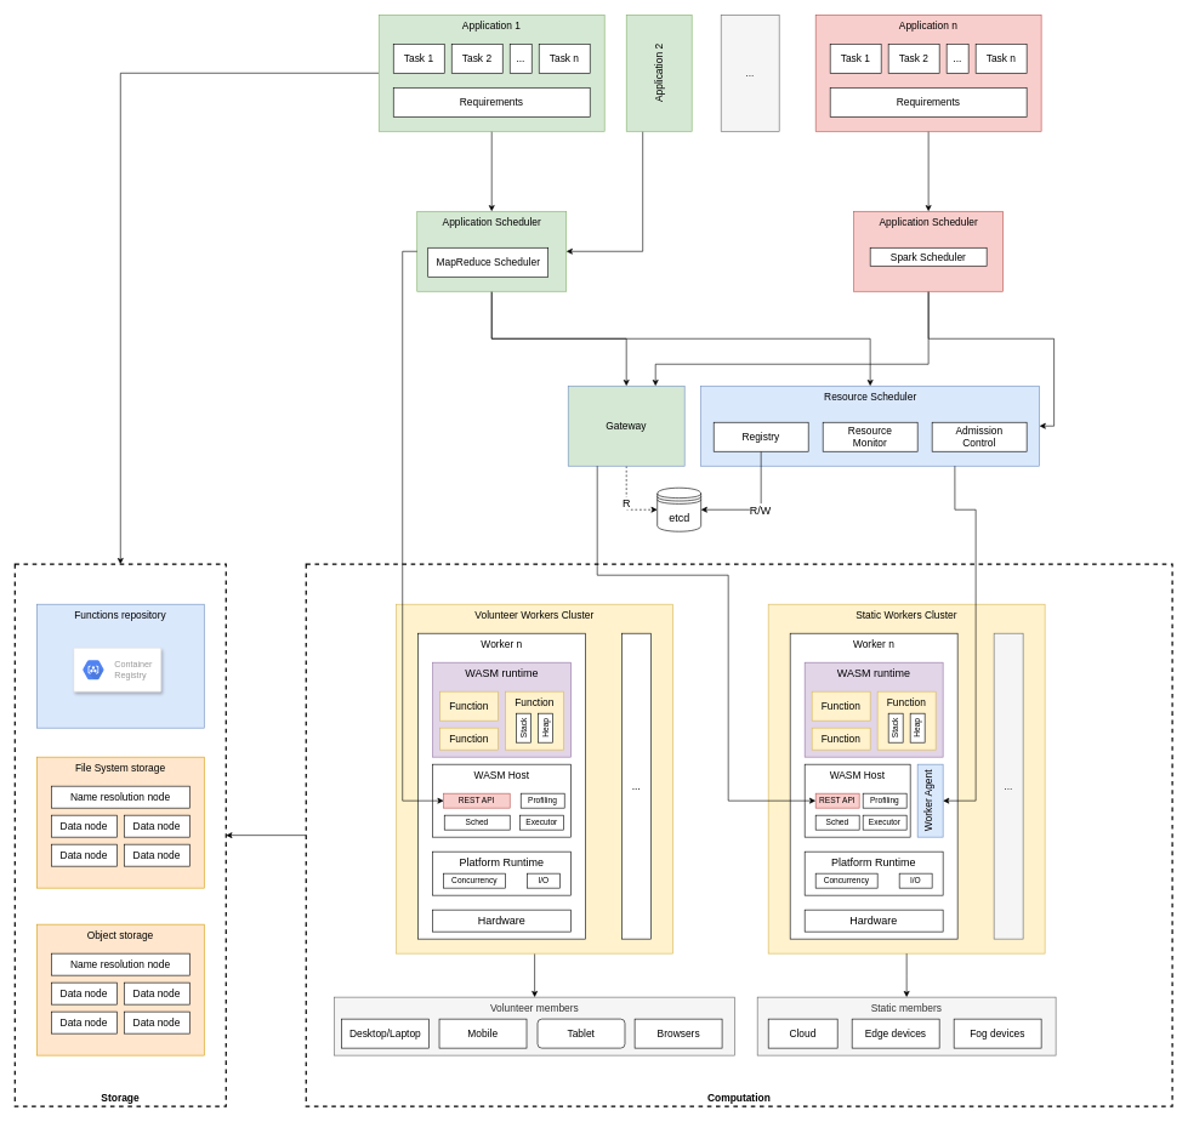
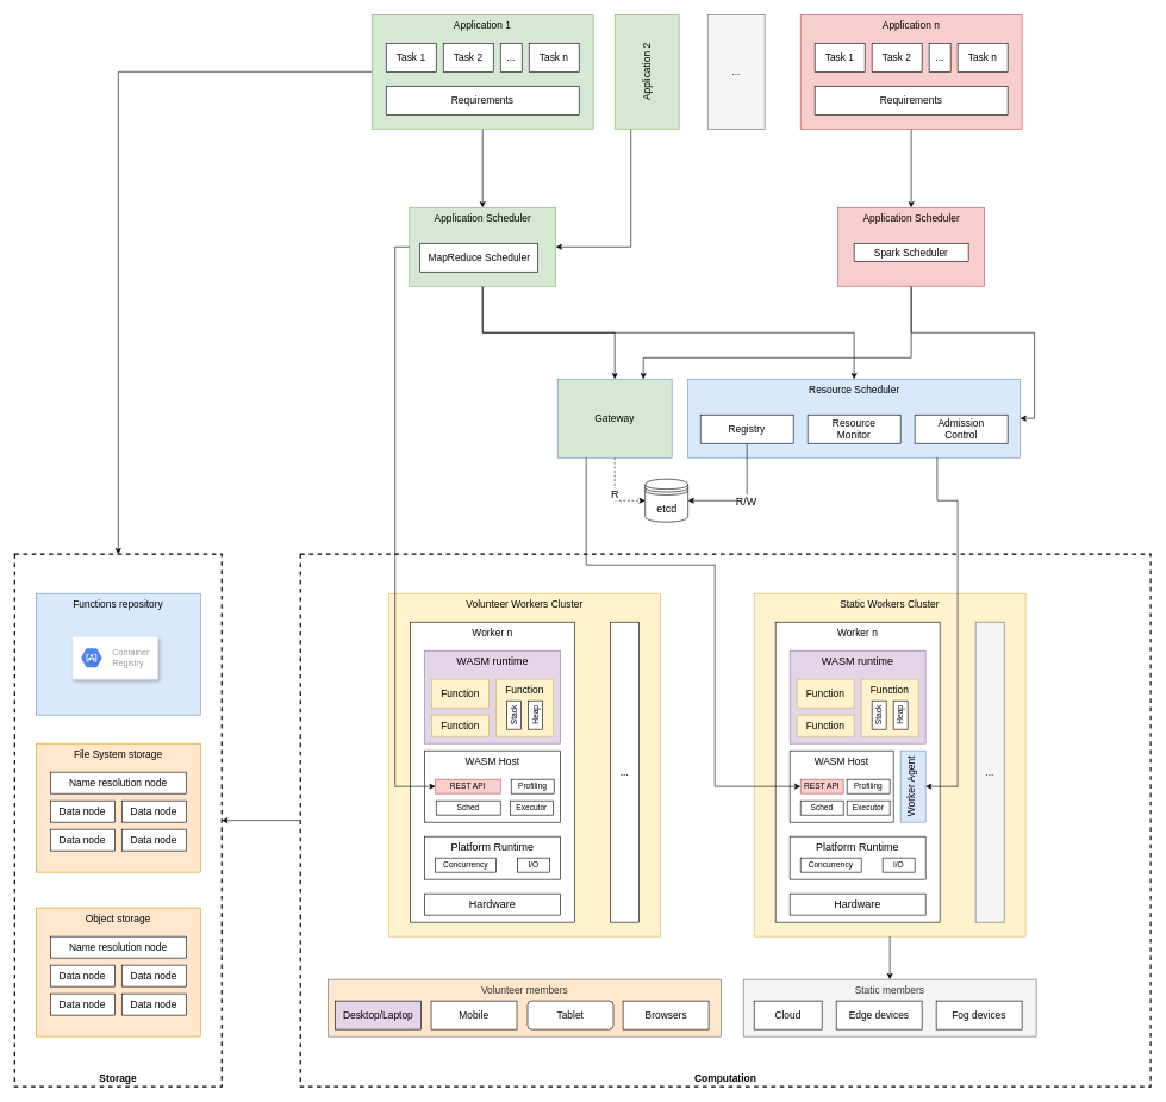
- <mxCell id="69" style="edgeStyle=orthogonalEdgeStyle;rounded=0;orthogonalLoop=1;jettySize=auto;html=1;exitX=0.5;exitY=1;exitDx=0;exitDy=0;entryX=0.5;entryY=0;entryDx=0;entryDy=0;startArrow=none;startFill=0;endArrow=classic;endFill=1;fontSize=14;" parent="1" source="70" target="6" edge="1"><mxGeometry relative="1" as="geometry" /></mxCell>
- <mxCell id="6" value="Volunteer members" style="rounded=0;whiteSpace=wrap;html=1;fontSize=14;fillColor=#f5f5f5;strokeColor=#666666;verticalAlign=top;fontColor=#333333;" parent="1" vertex="1"><mxGeometry x="459" y="1370" width="550" height="80" as="geometry" /></mxCell>
+ <mxCell id="6" value="Volunteer members" style="rounded=0;whiteSpace=wrap;html=1;fontSize=14;fillColor=#ffe6cc;strokeColor=#666666;verticalAlign=top;fontColor=#333333;" parent="1" vertex="1"><mxGeometry x="459" y="1370" width="550" height="80" as="geometry" /></mxCell>
- <mxCell id="89" value="Desktop/Laptop" style="rounded=0;whiteSpace=wrap;html=1;fontSize=14;" parent="1" vertex="1"><mxGeometry x="469" y="1400" width="120" height="40" as="geometry" /></mxCell>
+ <mxCell id="89" value="Desktop/Laptop" style="rounded=0;whiteSpace=wrap;html=1;fontSize=14;fillColor=#e1d5e7;" parent="1" vertex="1"><mxGeometry x="469" y="1400" width="120" height="40" as="geometry" /></mxCell>
